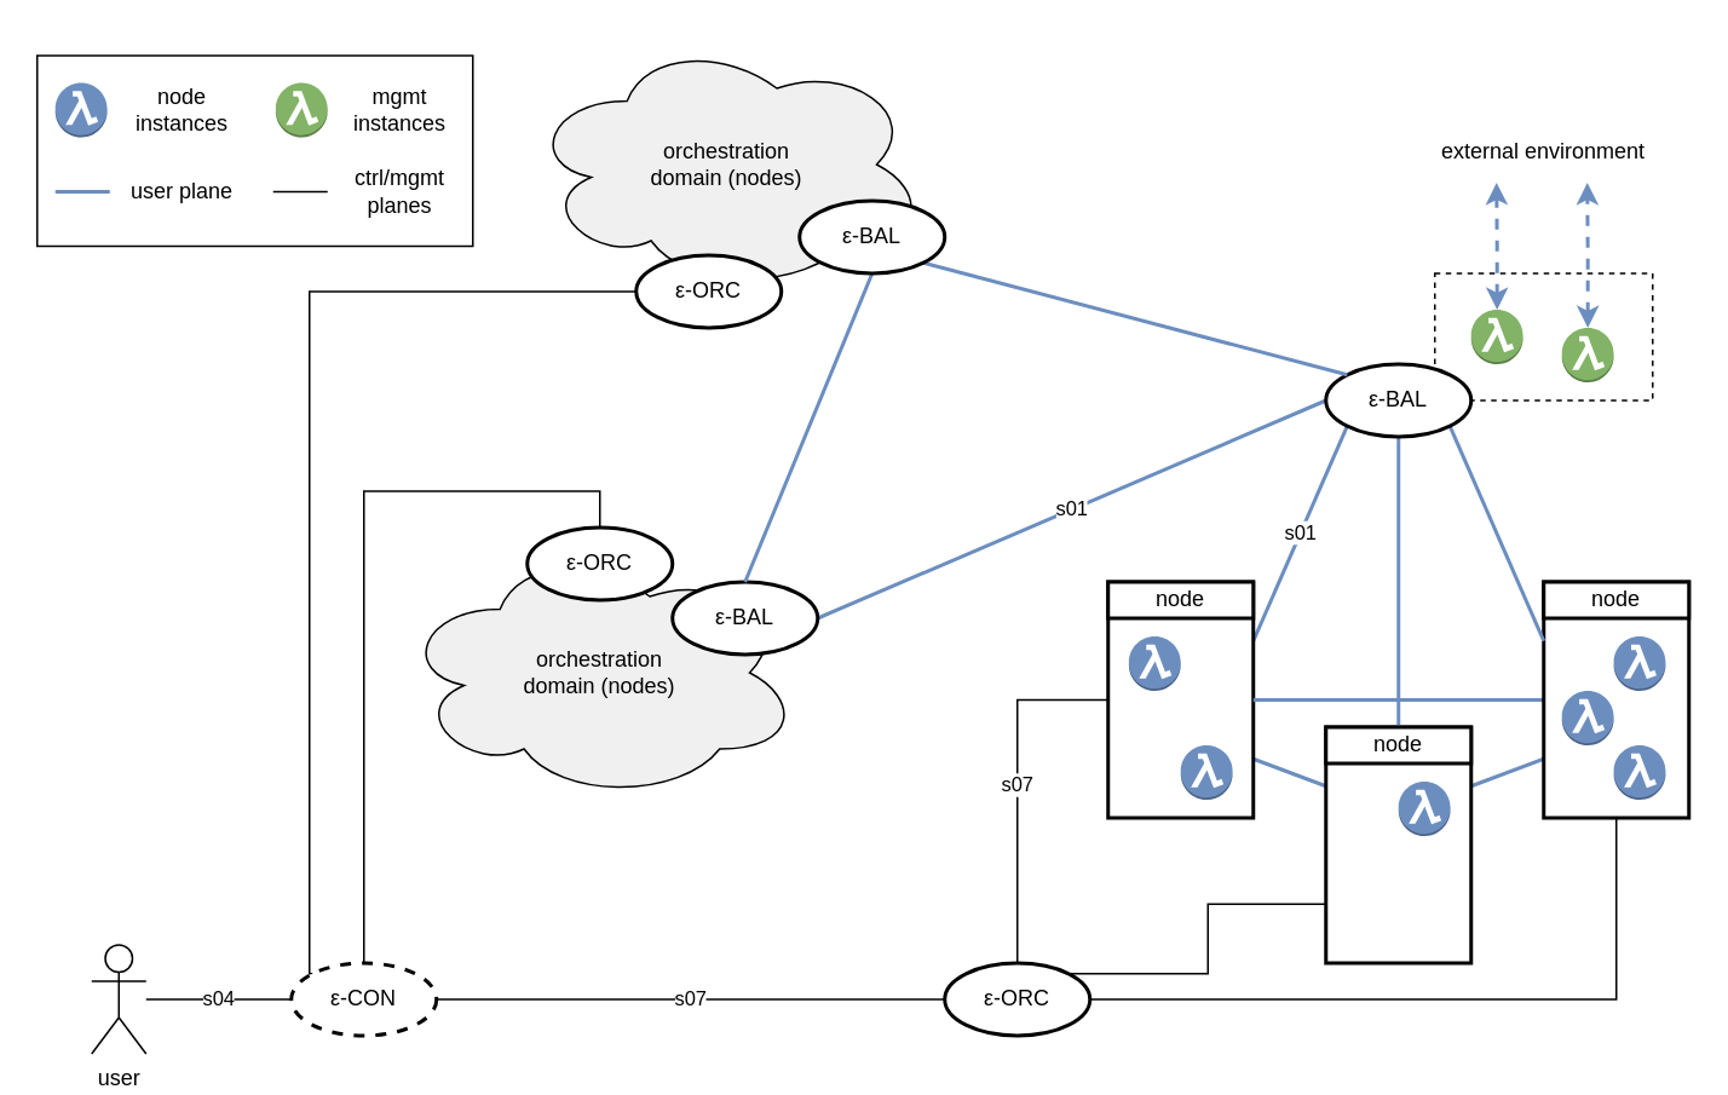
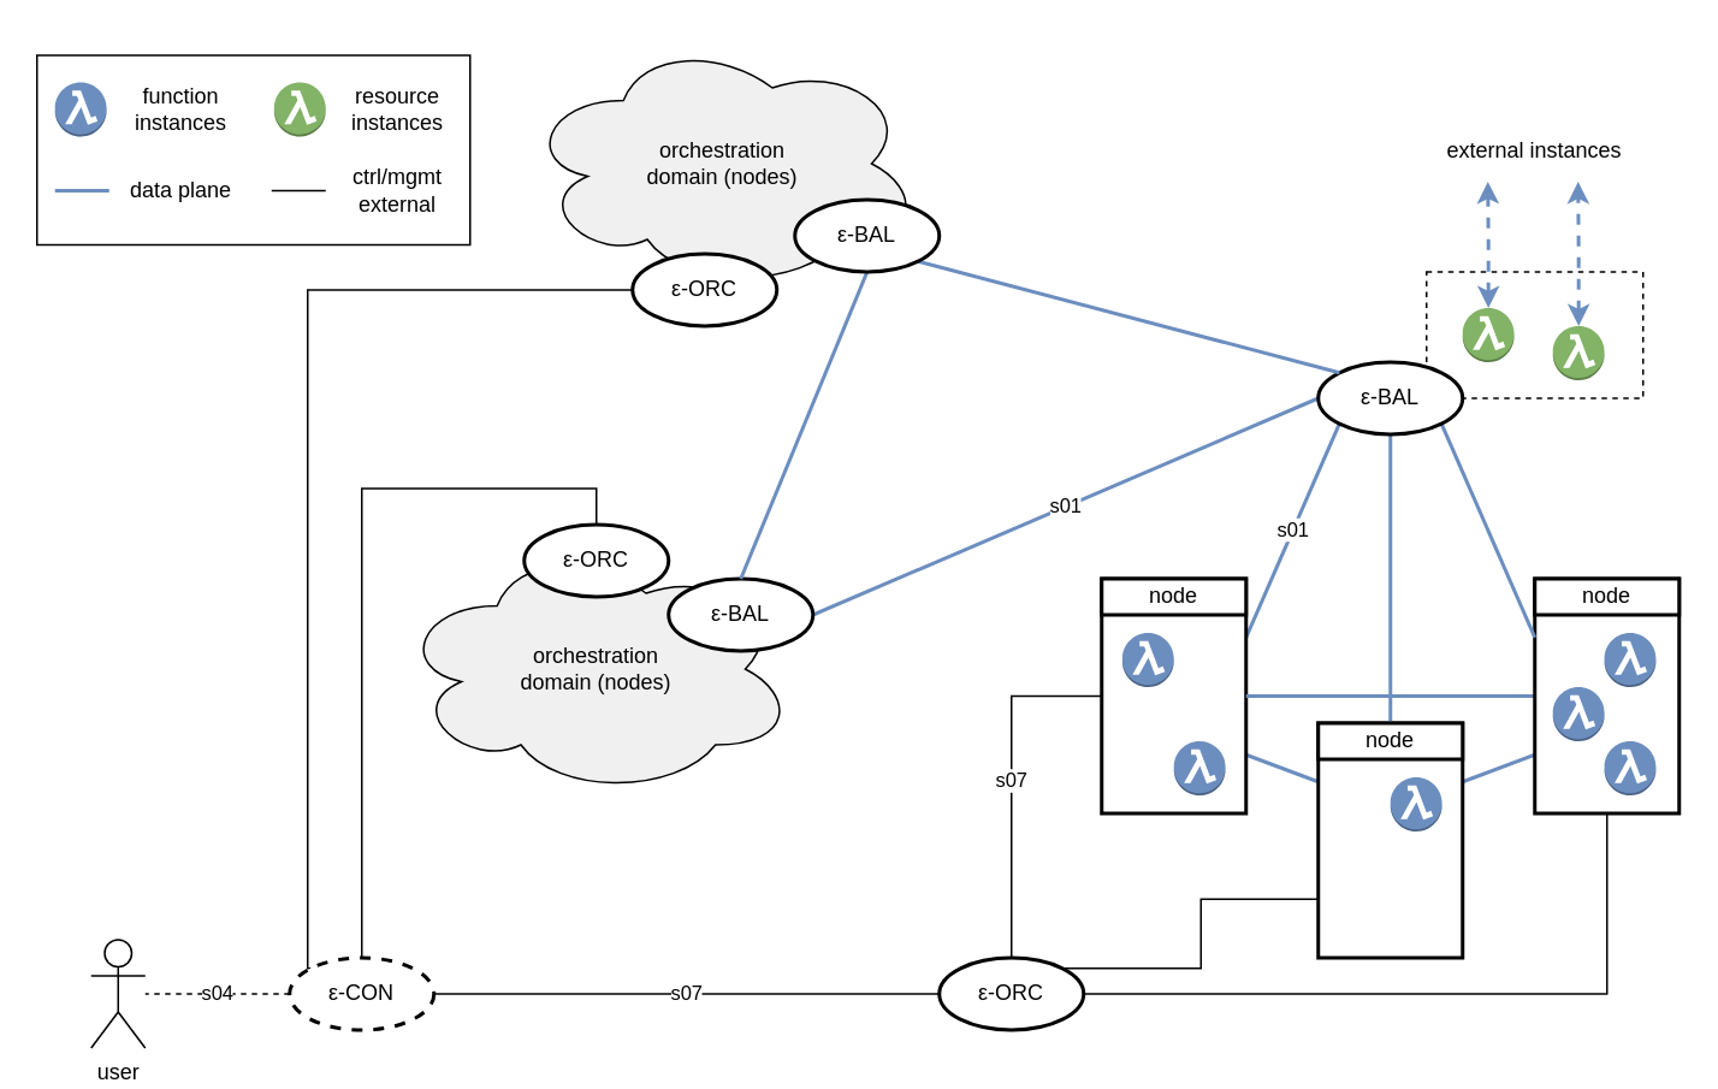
- <mxCell id="47" value="node instances" style="text;html=1;strokeColor=none;fillColor=none;align=center;verticalAlign=middle;whiteSpace=wrap;rounded=0;" parent="1" vertex="1"><mxGeometry x="70" y="45" width="60" height="30" as="geometry" /></mxCell>
+ <mxCell id="47" value="function instances" style="text;html=1;strokeColor=none;fillColor=none;align=center;verticalAlign=middle;whiteSpace=wrap;rounded=0;" parent="1" vertex="1"><mxGeometry x="70" y="45" width="60" height="30" as="geometry" /></mxCell>
- <mxCell id="49" value="mgmt instances" style="text;html=1;strokeColor=none;fillColor=none;align=center;verticalAlign=middle;whiteSpace=wrap;rounded=0;" parent="1" vertex="1"><mxGeometry x="190" y="45" width="60" height="30" as="geometry" /></mxCell>
+ <mxCell id="49" value="resource instances" style="text;html=1;strokeColor=none;fillColor=none;align=center;verticalAlign=middle;whiteSpace=wrap;rounded=0;" parent="1" vertex="1"><mxGeometry x="190" y="45" width="60" height="30" as="geometry" /></mxCell>
- <mxCell id="54" value="external environment" style="text;html=1;strokeColor=none;fillColor=none;align=center;verticalAlign=middle;whiteSpace=wrap;rounded=0;" parent="1" vertex="1"><mxGeometry x="790" y="67.5" width="120" height="30" as="geometry" /></mxCell>
+ <mxCell id="54" value="external instances" style="text;html=1;strokeColor=none;fillColor=none;align=center;verticalAlign=middle;whiteSpace=wrap;rounded=0;" parent="1" vertex="1"><mxGeometry x="790" y="67.5" width="120" height="30" as="geometry" /></mxCell>
- <mxCell id="51" value="user plane" style="text;html=1;strokeColor=none;fillColor=none;align=center;verticalAlign=middle;whiteSpace=wrap;rounded=0;" parent="1" vertex="1"><mxGeometry x="70" y="85" width="60" height="40" as="geometry" /></mxCell>
+ <mxCell id="51" value="data plane" style="text;html=1;strokeColor=none;fillColor=none;align=center;verticalAlign=middle;whiteSpace=wrap;rounded=0;" parent="1" vertex="1"><mxGeometry x="70" y="85" width="60" height="40" as="geometry" /></mxCell>
- <mxCell id="52" value="ctrl/mgmt planes" style="text;html=1;strokeColor=none;fillColor=none;align=center;verticalAlign=middle;whiteSpace=wrap;rounded=0;" parent="1" vertex="1"><mxGeometry x="190" y="85" width="60" height="40" as="geometry" /></mxCell>
+ <mxCell id="52" value="ctrl/mgmt external" style="text;html=1;strokeColor=none;fillColor=none;align=center;verticalAlign=middle;whiteSpace=wrap;rounded=0;" parent="1" vertex="1"><mxGeometry x="190" y="85" width="60" height="40" as="geometry" /></mxCell>
- <mxCell id="43" value="s04" style="edgeStyle=orthogonalEdgeStyle;rounded=0;orthogonalLoop=1;jettySize=auto;html=1;exitX=0;exitY=0.5;exitDx=0;exitDy=0;endArrow=none;endFill=0;" parent="1" source="44" target="45" edge="1"><mxGeometry relative="1" as="geometry" /></mxCell>
+ <mxCell id="43" value="s04" style="edgeStyle=orthogonalEdgeStyle;rounded=0;orthogonalLoop=1;jettySize=auto;html=1;exitX=0;exitY=0.5;exitDx=0;exitDy=0;endArrow=none;endFill=0;dashed=1;" parent="1" source="44" target="45" edge="1"><mxGeometry relative="1" as="geometry" /></mxCell>
